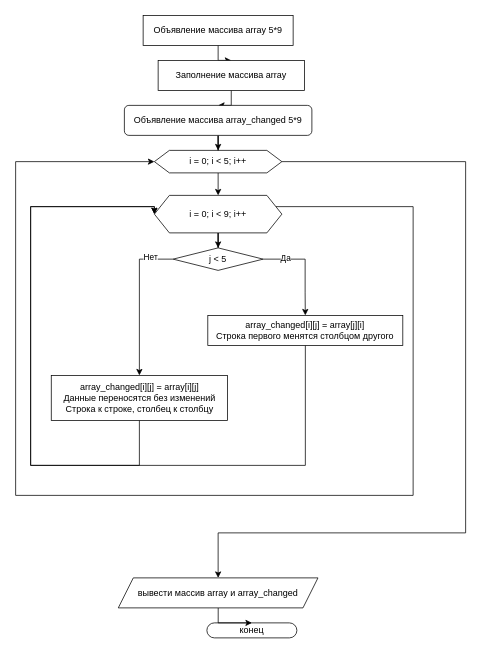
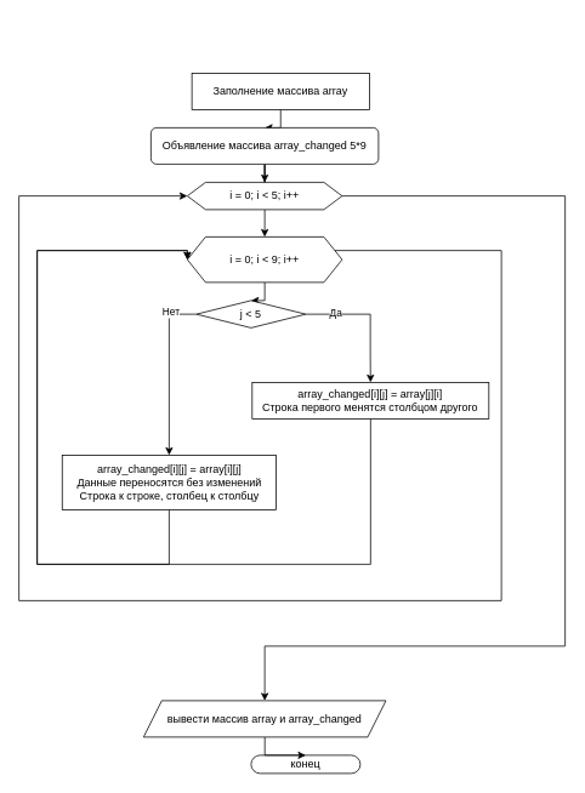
- <mxCell id="4" value="Объявление массива array 5*9" style="rounded=0;whiteSpace=wrap;html=1;" parent="1" vertex="1"><mxGeometry x="190" y="20" width="200" height="40" as="geometry" /></mxCell>
- <mxCell id="3" style="edgeStyle=orthogonalEdgeStyle;rounded=0;orthogonalLoop=1;jettySize=auto;html=1;entryX=0.5;entryY=0;entryDx=0;entryDy=0;" edge="1" parent="1" source="4" target="14"><mxGeometry relative="1" as="geometry" /></mxCell>
- <mxCell id="21" value="j &amp;lt; 5" style="rhombus;whiteSpace=wrap;html=1;" vertex="1" parent="1"><mxGeometry x="230" y="330" width="120" height="30" as="geometry" /></mxCell>
+ <mxCell id="21" value="j &amp;lt; 5" style="rhombus;whiteSpace=wrap;html=1;" vertex="1" parent="1"><mxGeometry x="215" y="330" width="120" height="30" as="geometry" /></mxCell>
